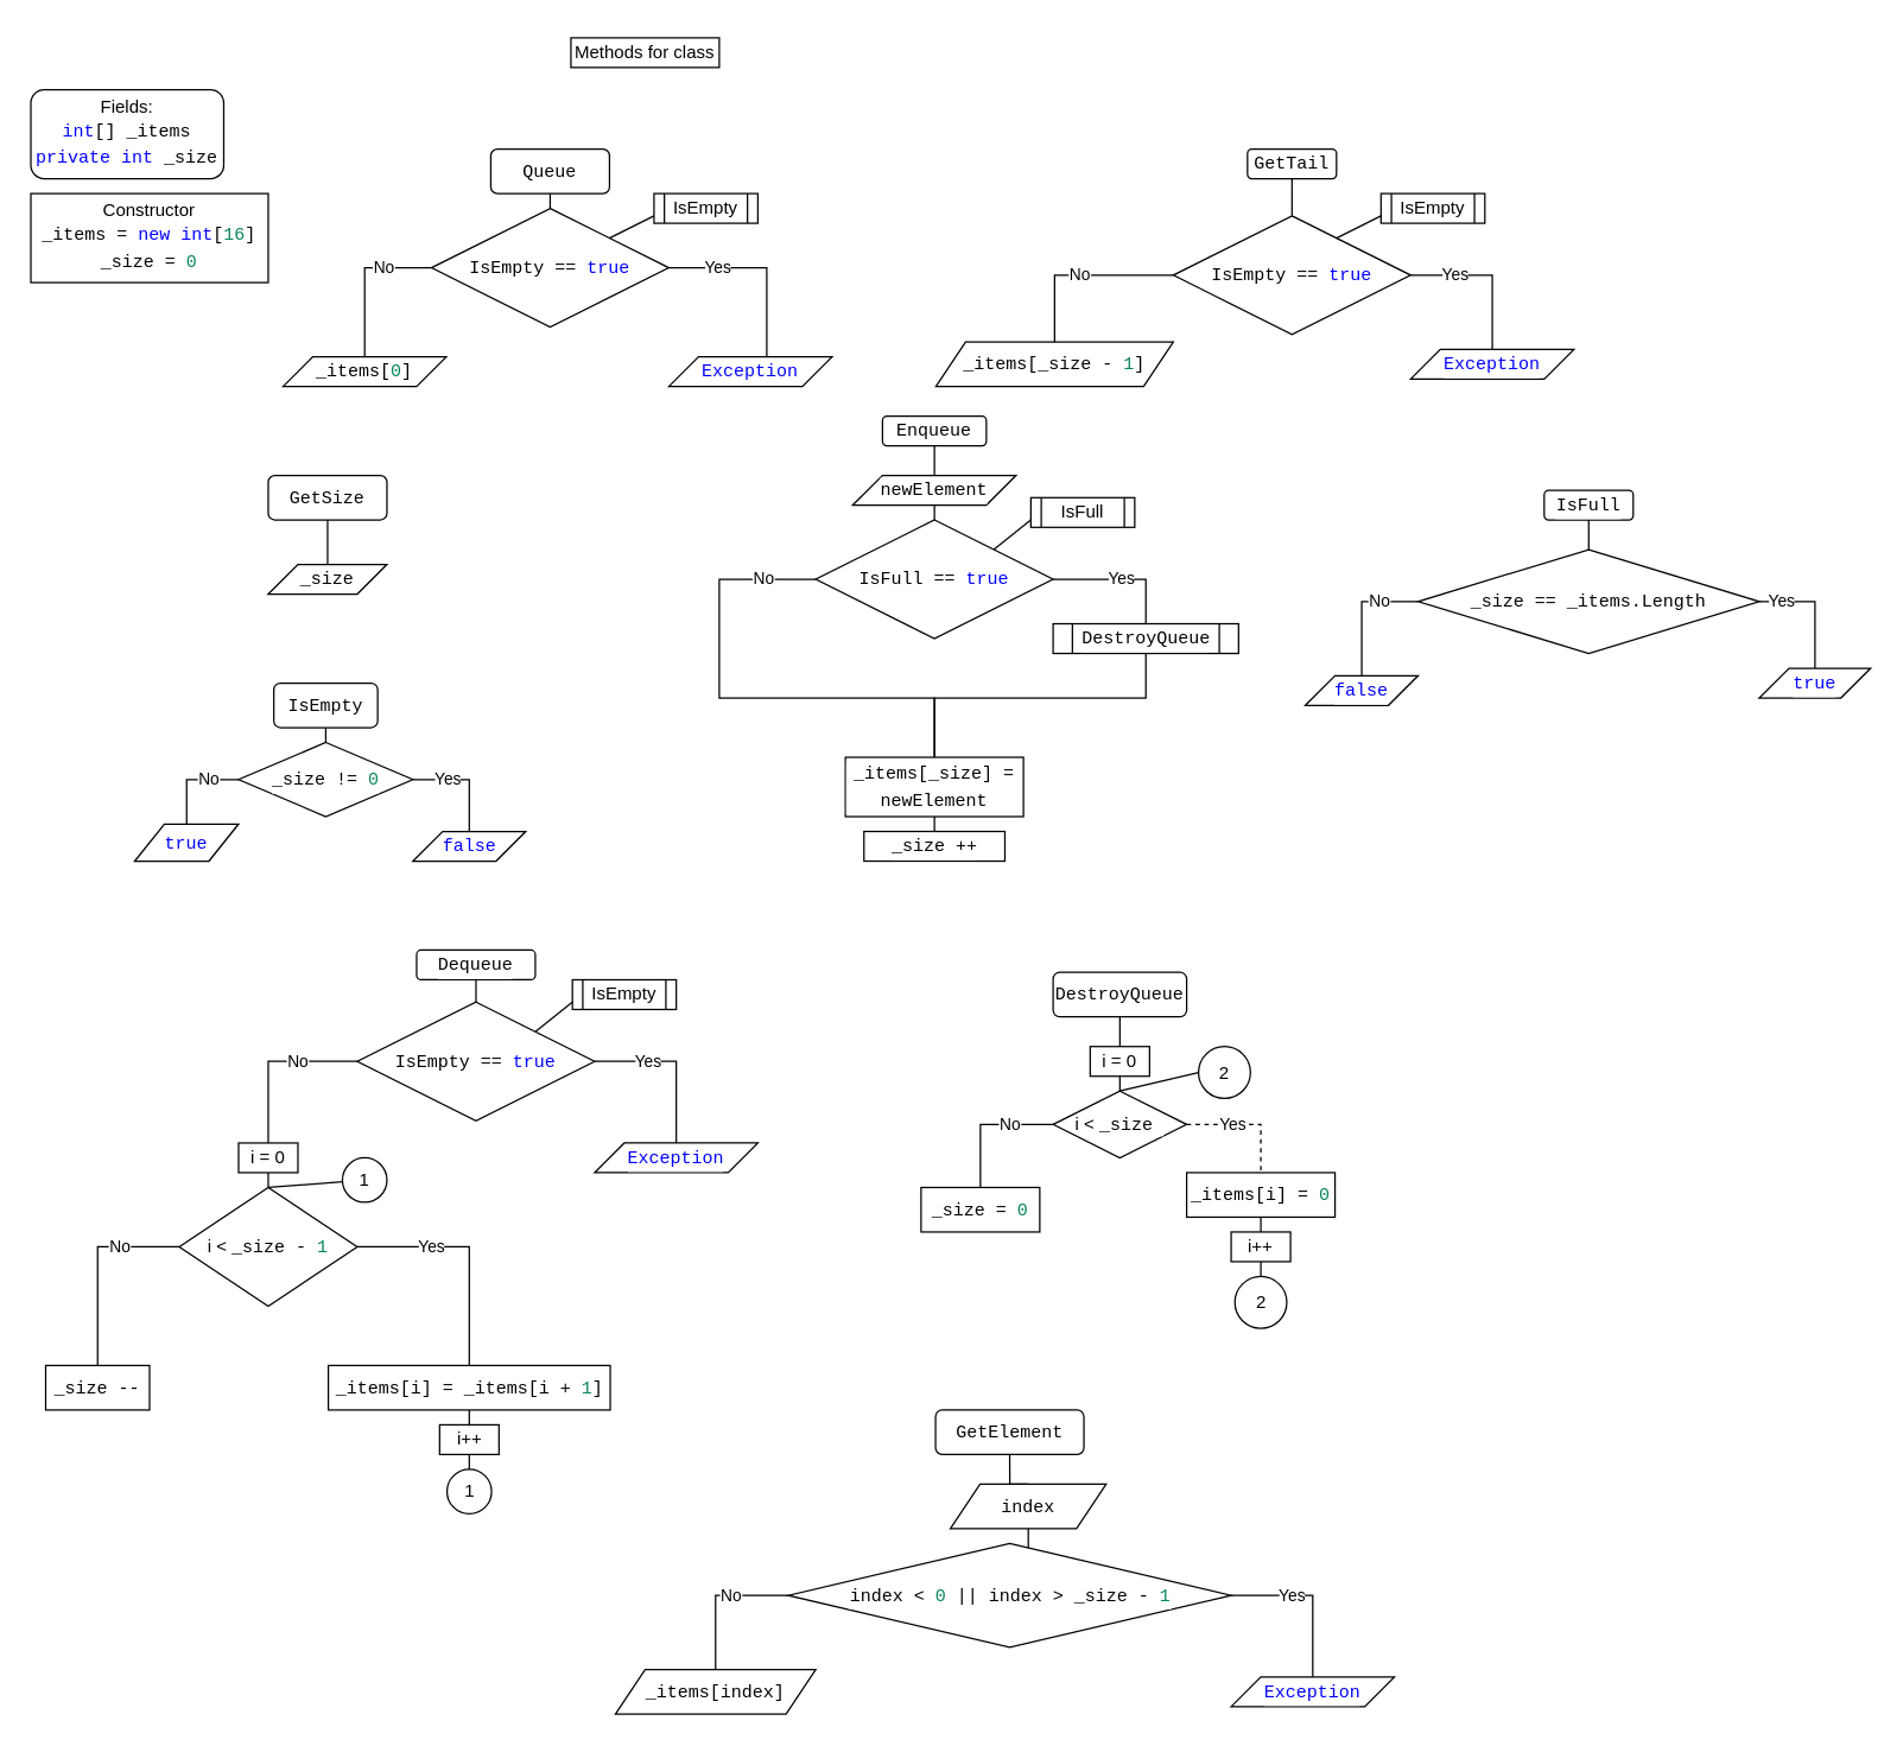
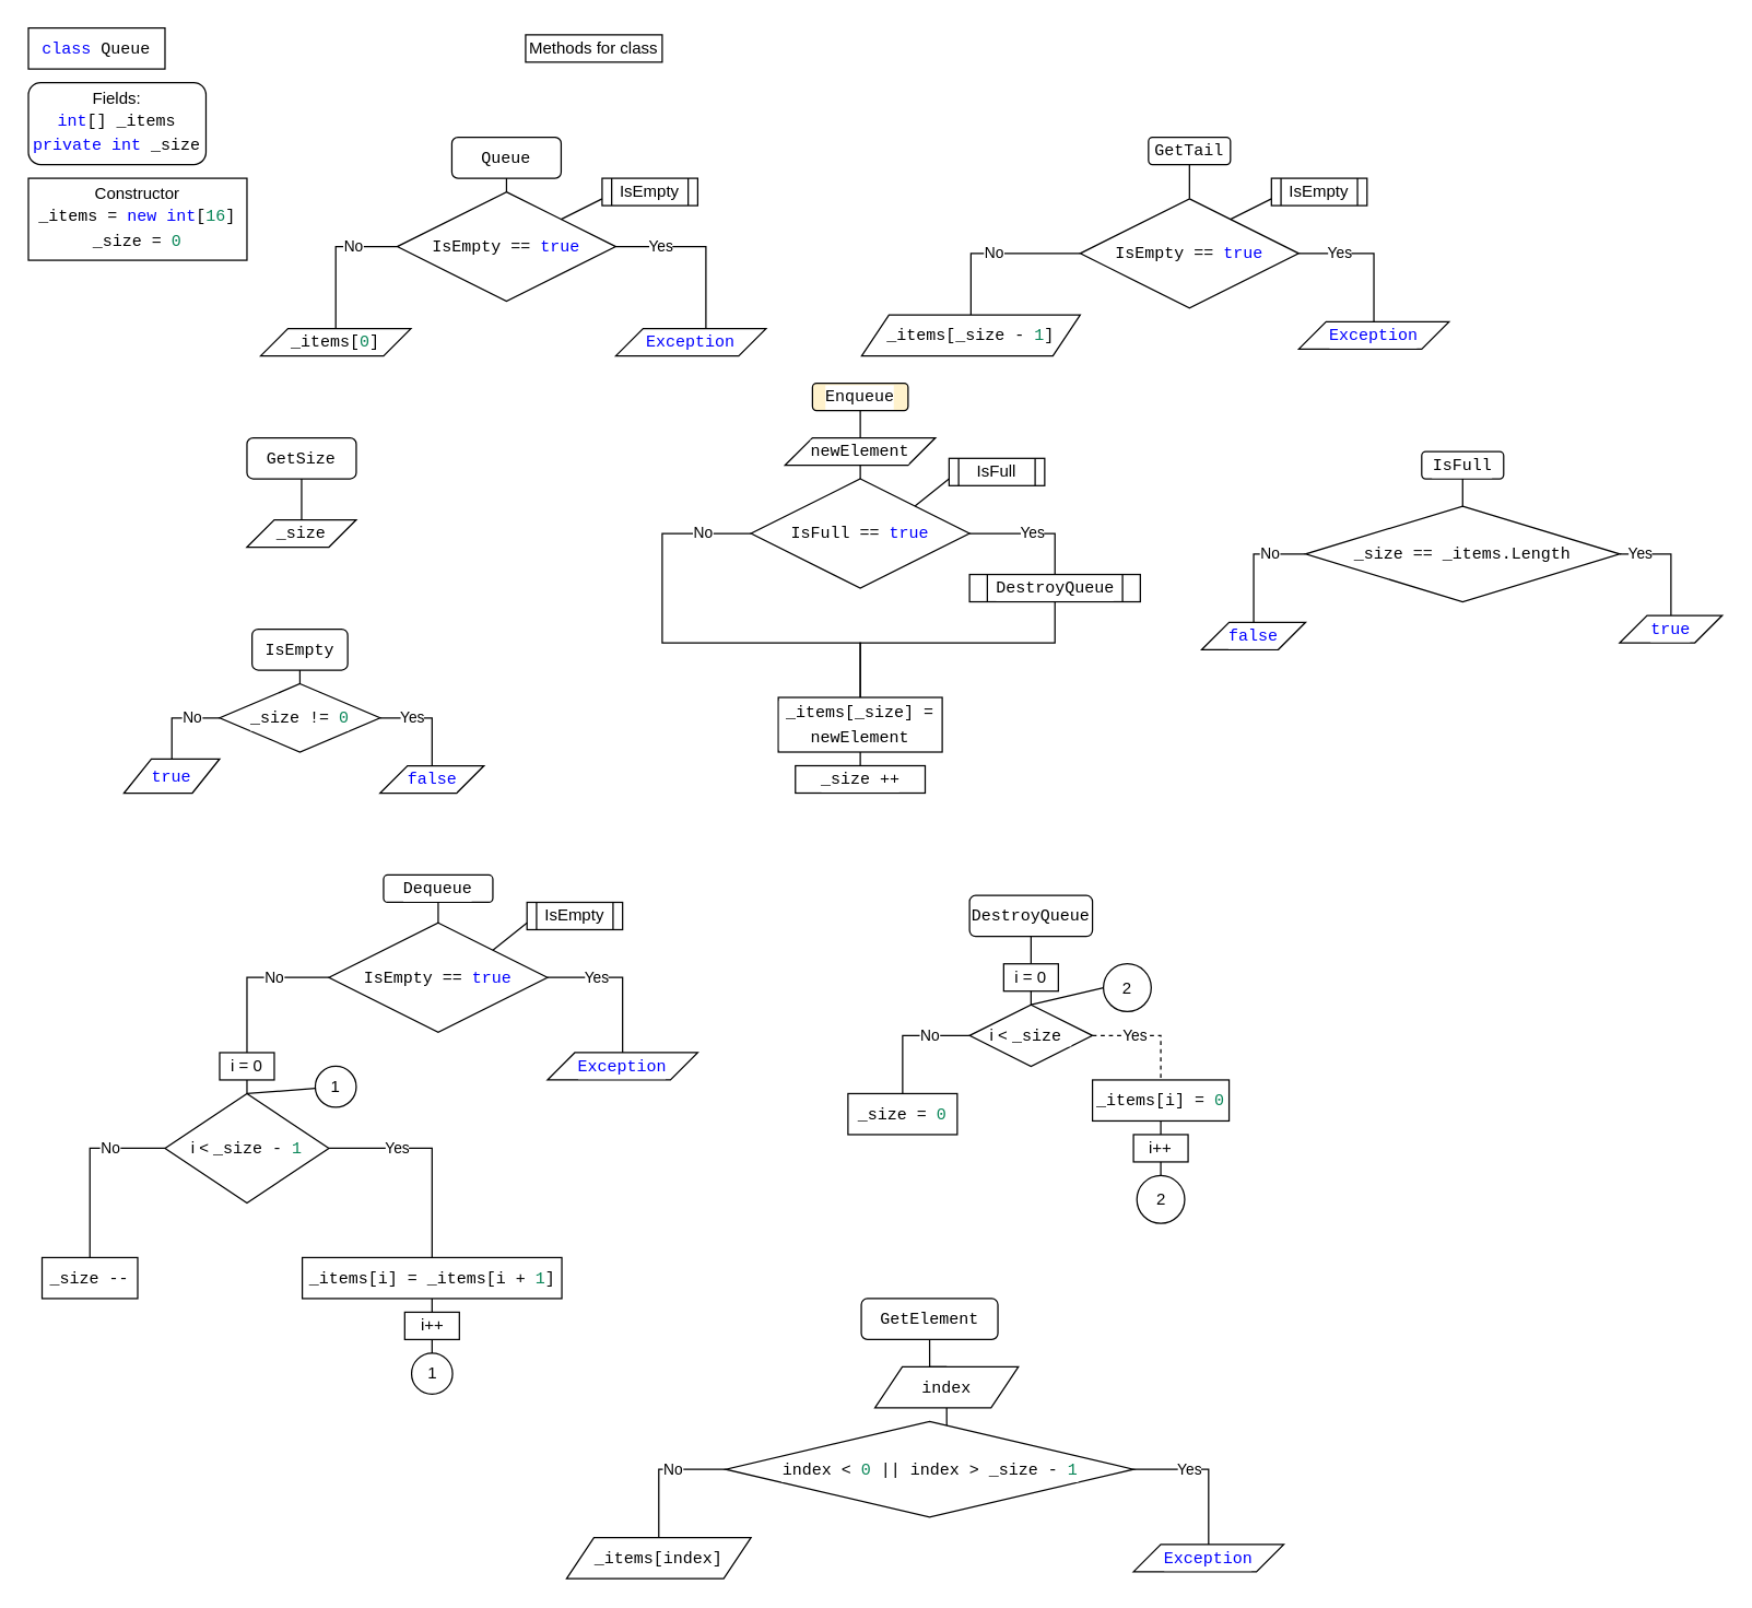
+ <mxCell id="2" value="&lt;div style=&quot;background-color: rgb(255 , 255 , 255) ; font-family: &amp;#34;menlo&amp;#34; , &amp;#34;monaco&amp;#34; , &amp;#34;courier new&amp;#34; , monospace ; line-height: 18px&quot;&gt;&lt;span style=&quot;color: rgb(0 , 0 , 255)&quot;&gt;class&lt;/span&gt; Queue&lt;/div&gt;" style="rounded=0;whiteSpace=wrap;html=1;" vertex="1" parent="1"><mxGeometry width="100" height="30" as="geometry" x="20" y="20" /></mxCell>
- <mxCell id="35" value="&lt;div style=&quot;background-color: rgb(255 , 255 , 255) ; font-family: &amp;#34;menlo&amp;#34; , &amp;#34;monaco&amp;#34; , &amp;#34;courier new&amp;#34; , monospace ; line-height: 18px&quot;&gt;Enqueue&lt;/div&gt;" style="rounded=1;whiteSpace=wrap;html=1;" vertex="1" parent="1"><mxGeometry x="594" y="280" width="70" height="20" as="geometry" /></mxCell>
+ <mxCell id="35" value="&lt;div style=&quot;background-color: rgb(255 , 255 , 255) ; font-family: &amp;#34;menlo&amp;#34; , &amp;#34;monaco&amp;#34; , &amp;#34;courier new&amp;#34; , monospace ; line-height: 18px&quot;&gt;Enqueue&lt;/div&gt;" style="rounded=1;whiteSpace=wrap;html=1;fillColor=#fff2cc;" vertex="1" parent="1"><mxGeometry x="594" y="280" width="70" height="20" as="geometry" /></mxCell>
